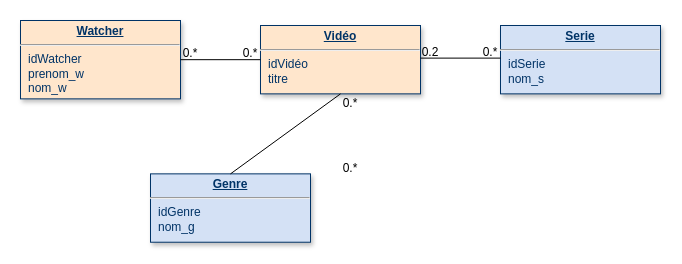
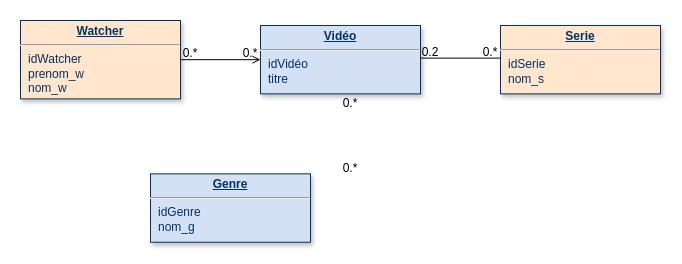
- <mxCell id="4" value="" style="endArrow=none;html=1;rounded=0;exitX=1;exitY=0.5;exitDx=0;exitDy=0;entryX=0;entryY=0.5;entryDx=0;entryDy=0;" edge="1" parent="1" source="2" target="3"><mxGeometry width="50" height="50" relative="1" as="geometry"><mxPoint x="280" y="208.36" as="sourcePoint" /><mxPoint x="330" y="158.36" as="targetPoint" /></mxGeometry></mxCell>
+ <mxCell id="4" value="" style="endArrow=open;html=1;rounded=0;exitX=1;exitY=0.5;exitDx=0;exitDy=0;entryX=0;entryY=0.5;entryDx=0;entryDy=0;" edge="1" parent="1" source="2" target="3"><mxGeometry width="50" height="50" relative="1" as="geometry"><mxPoint x="280" y="208.36" as="sourcePoint" /><mxPoint x="330" y="158.36" as="targetPoint" /></mxGeometry></mxCell>
- <mxCell id="3" value="&lt;p style=&quot;margin: 0px; margin-top: 4px; text-align: center; text-decoration: underline;&quot;&gt;&lt;strong&gt;Vidéo&lt;/strong&gt;&lt;/p&gt;&lt;hr&gt;&lt;p style=&quot;margin: 0px; margin-left: 8px;&quot;&gt;idVidéo&lt;/p&gt;&lt;p style=&quot;margin: 0px; margin-left: 8px;&quot;&gt;titre&lt;br&gt;&lt;/p&gt;" style="verticalAlign=top;align=left;overflow=fill;fontSize=12;fontFamily=Helvetica;html=1;strokeColor=#003366;shadow=1;fillColor=#ffe6cc;fontColor=#003366;" vertex="1" parent="1"><mxGeometry x="260" y="25" width="160" height="68.36" as="geometry" /></mxCell>
+ <mxCell id="3" value="&lt;p style=&quot;margin: 0px; margin-top: 4px; text-align: center; text-decoration: underline;&quot;&gt;&lt;strong&gt;Vidéo&lt;/strong&gt;&lt;/p&gt;&lt;hr&gt;&lt;p style=&quot;margin: 0px; margin-left: 8px;&quot;&gt;idVidéo&lt;/p&gt;&lt;p style=&quot;margin: 0px; margin-left: 8px;&quot;&gt;titre&lt;br&gt;&lt;/p&gt;" style="verticalAlign=top;align=left;overflow=fill;fontSize=12;fontFamily=Helvetica;html=1;strokeColor=#003366;shadow=1;fillColor=#D4E1F5;fontColor=#003366" vertex="1" parent="1"><mxGeometry x="260" y="25" width="160" height="68.36" as="geometry" /></mxCell>
- <mxCell id="7" value="&lt;p style=&quot;margin: 0px; margin-top: 4px; text-align: center; text-decoration: underline;&quot;&gt;&lt;strong&gt;Serie&lt;br&gt;&lt;/strong&gt;&lt;/p&gt;&lt;hr&gt;&lt;p style=&quot;margin: 0px; margin-left: 8px;&quot;&gt;idSerie&lt;/p&gt;&lt;p style=&quot;margin: 0px; margin-left: 8px;&quot;&gt;nom_s&lt;br&gt;&lt;/p&gt;" style="verticalAlign=top;align=left;overflow=fill;fontSize=12;fontFamily=Helvetica;html=1;strokeColor=#003366;shadow=1;fillColor=#D4E1F5;fontColor=#003366" vertex="1" parent="1"><mxGeometry x="500" y="25" width="160" height="68.36" as="geometry" /></mxCell>
+ <mxCell id="7" value="&lt;p style=&quot;margin: 0px; margin-top: 4px; text-align: center; text-decoration: underline;&quot;&gt;&lt;strong&gt;Serie&lt;br&gt;&lt;/strong&gt;&lt;/p&gt;&lt;hr&gt;&lt;p style=&quot;margin: 0px; margin-left: 8px;&quot;&gt;idSerie&lt;/p&gt;&lt;p style=&quot;margin: 0px; margin-left: 8px;&quot;&gt;nom_s&lt;br&gt;&lt;/p&gt;" style="verticalAlign=top;align=left;overflow=fill;fontSize=12;fontFamily=Helvetica;html=1;strokeColor=#003366;shadow=1;fillColor=#ffe6cc;fontColor=#003366;" vertex="1" parent="1"><mxGeometry x="500" y="25" width="160" height="68.36" as="geometry" /></mxCell>
- <mxCell id="12" value="" style="endArrow=none;html=1;rounded=0;exitX=0.5;exitY=0;exitDx=0;exitDy=0;entryX=0.5;entryY=1;entryDx=0;entryDy=0;" edge="1" parent="1" source="11" target="3"><mxGeometry width="50" height="50" relative="1" as="geometry"><mxPoint x="190" y="69.36" as="sourcePoint" /><mxPoint x="270" y="69.36" as="targetPoint" /></mxGeometry></mxCell>
